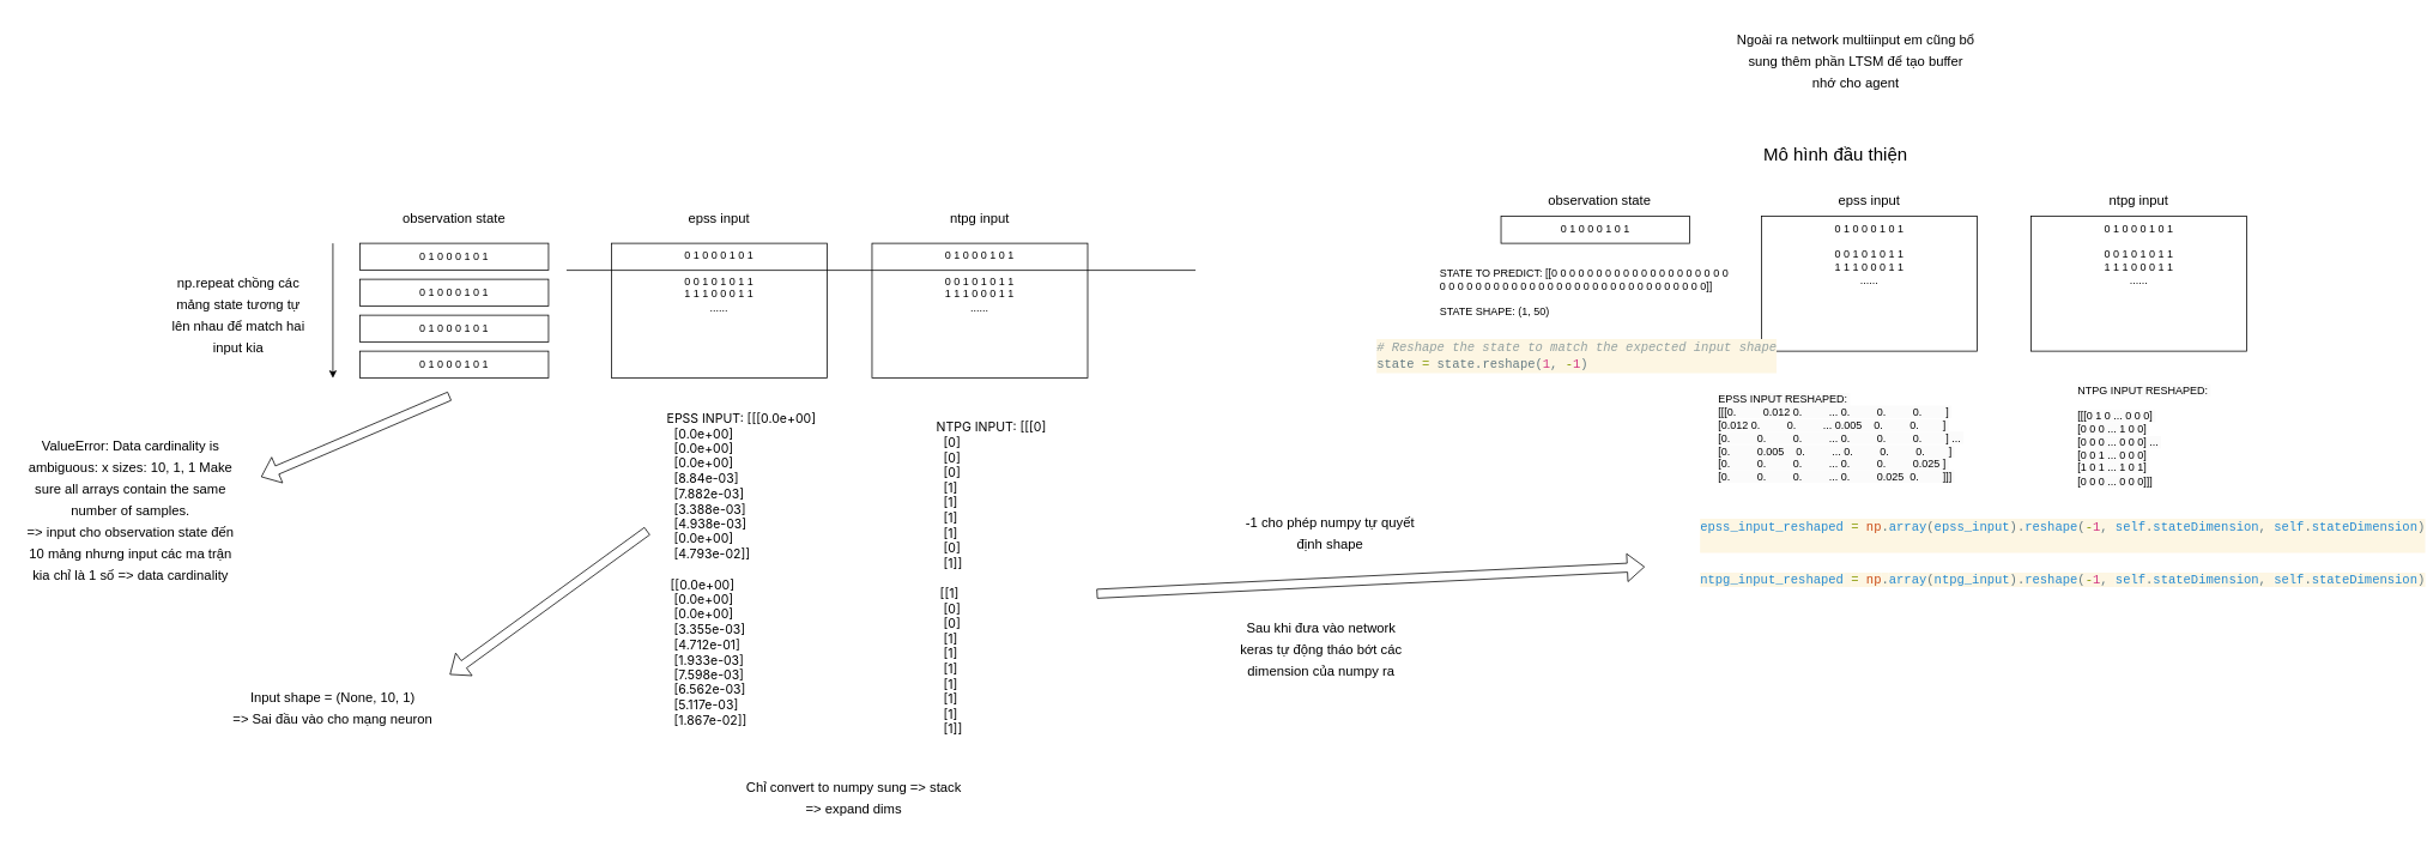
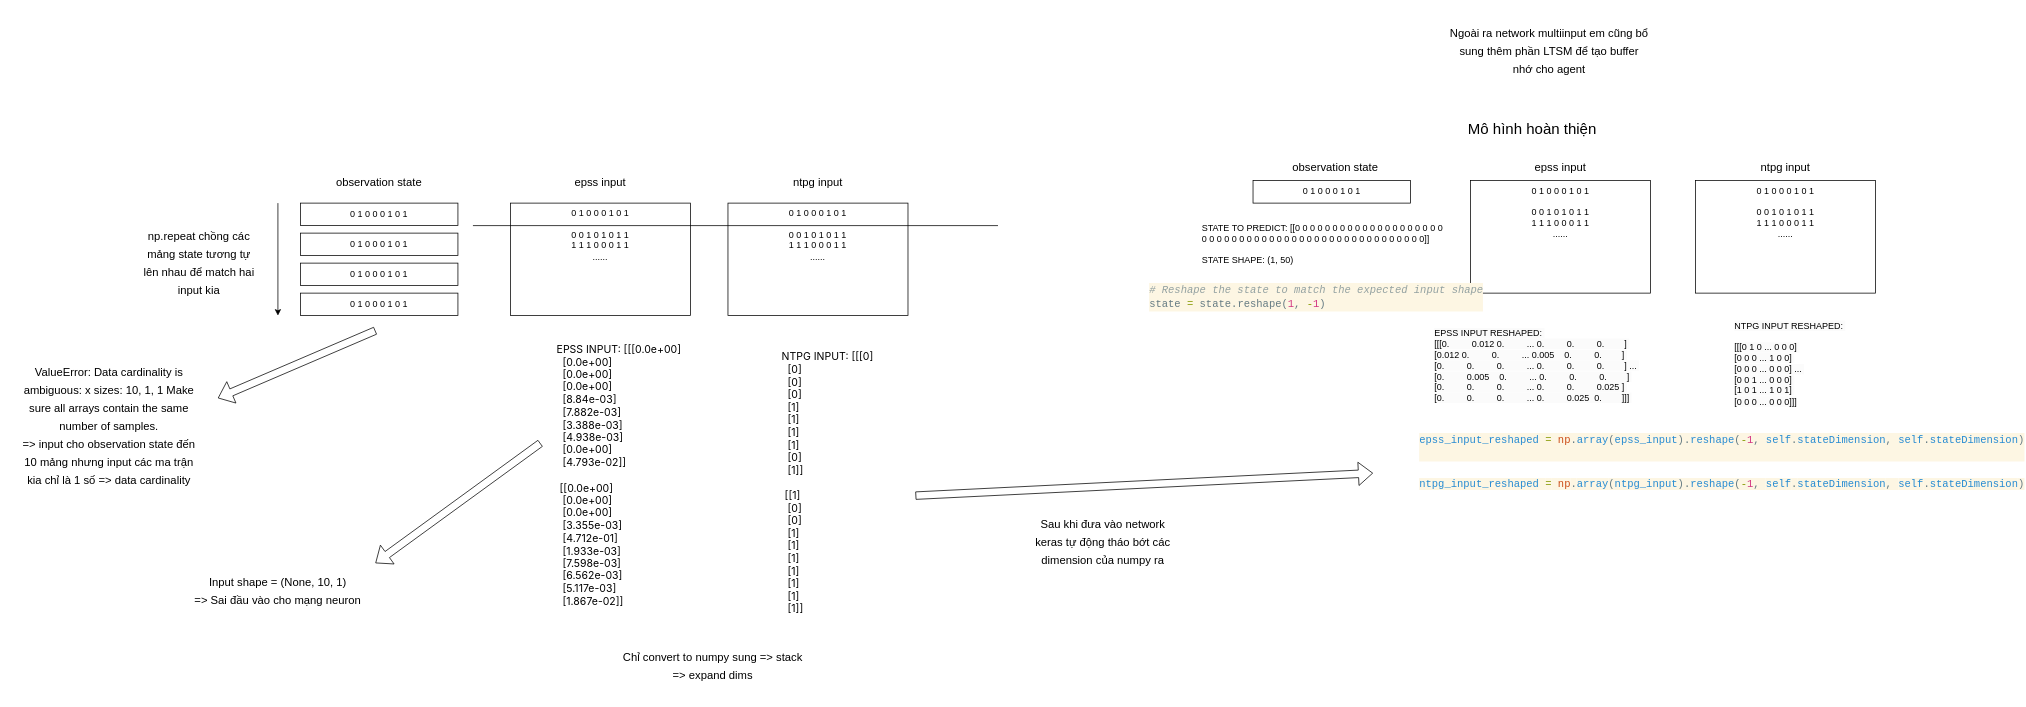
- <mxCell id="21" value="Mô hình đầu thiện" style="text;html=1;align=center;verticalAlign=middle;whiteSpace=wrap;rounded=0;fontSize=20;" vertex="1" parent="1"><mxGeometry x="1920" y="150" width="245" height="40" as="geometry" /></mxCell>
+ <mxCell id="21" value="Mô hình hoàn thiện" style="text;html=1;align=center;verticalAlign=middle;whiteSpace=wrap;rounded=0;fontSize=20;" vertex="1" parent="1"><mxGeometry x="1920" y="150" width="245" height="40" as="geometry" /></mxCell>
- <mxCell id="35" value="&lt;font style=&quot;font-size: 15px;&quot;&gt;-1 cho phép numpy tự quyết định shape&lt;/font&gt;" style="text;html=1;align=center;verticalAlign=middle;whiteSpace=wrap;rounded=0;fontSize=20;" vertex="1" parent="1"><mxGeometry x="1380" y="560" width="200" height="60" as="geometry" /></mxCell>
